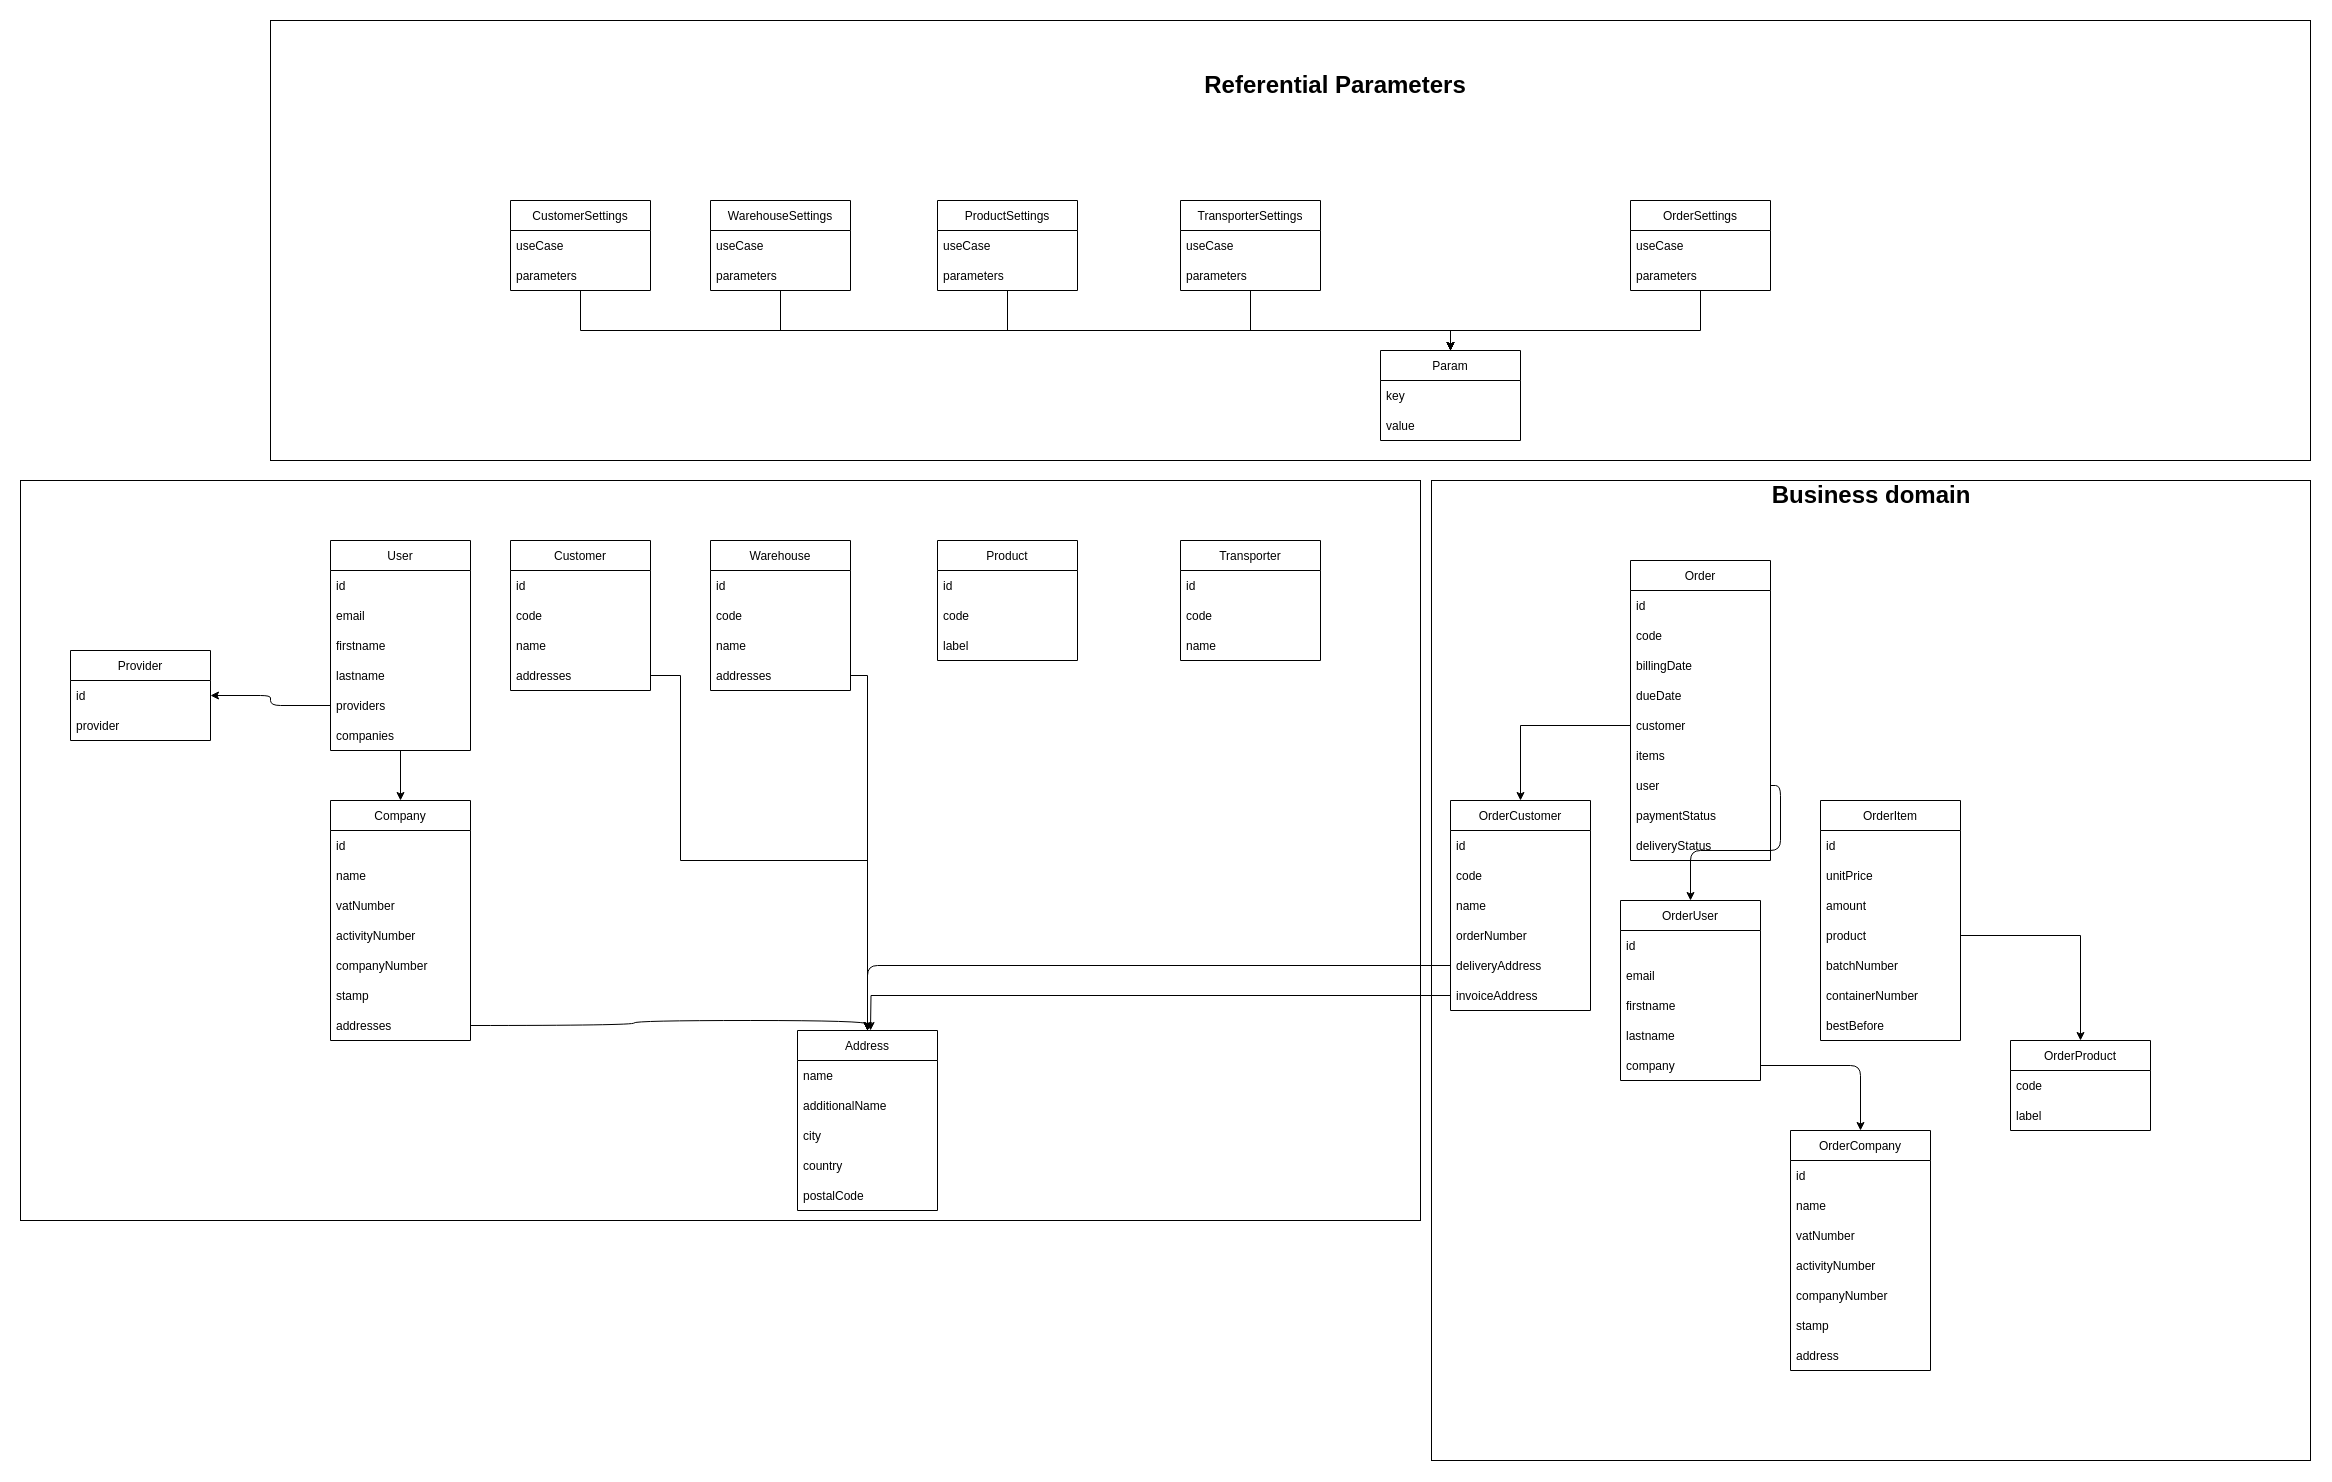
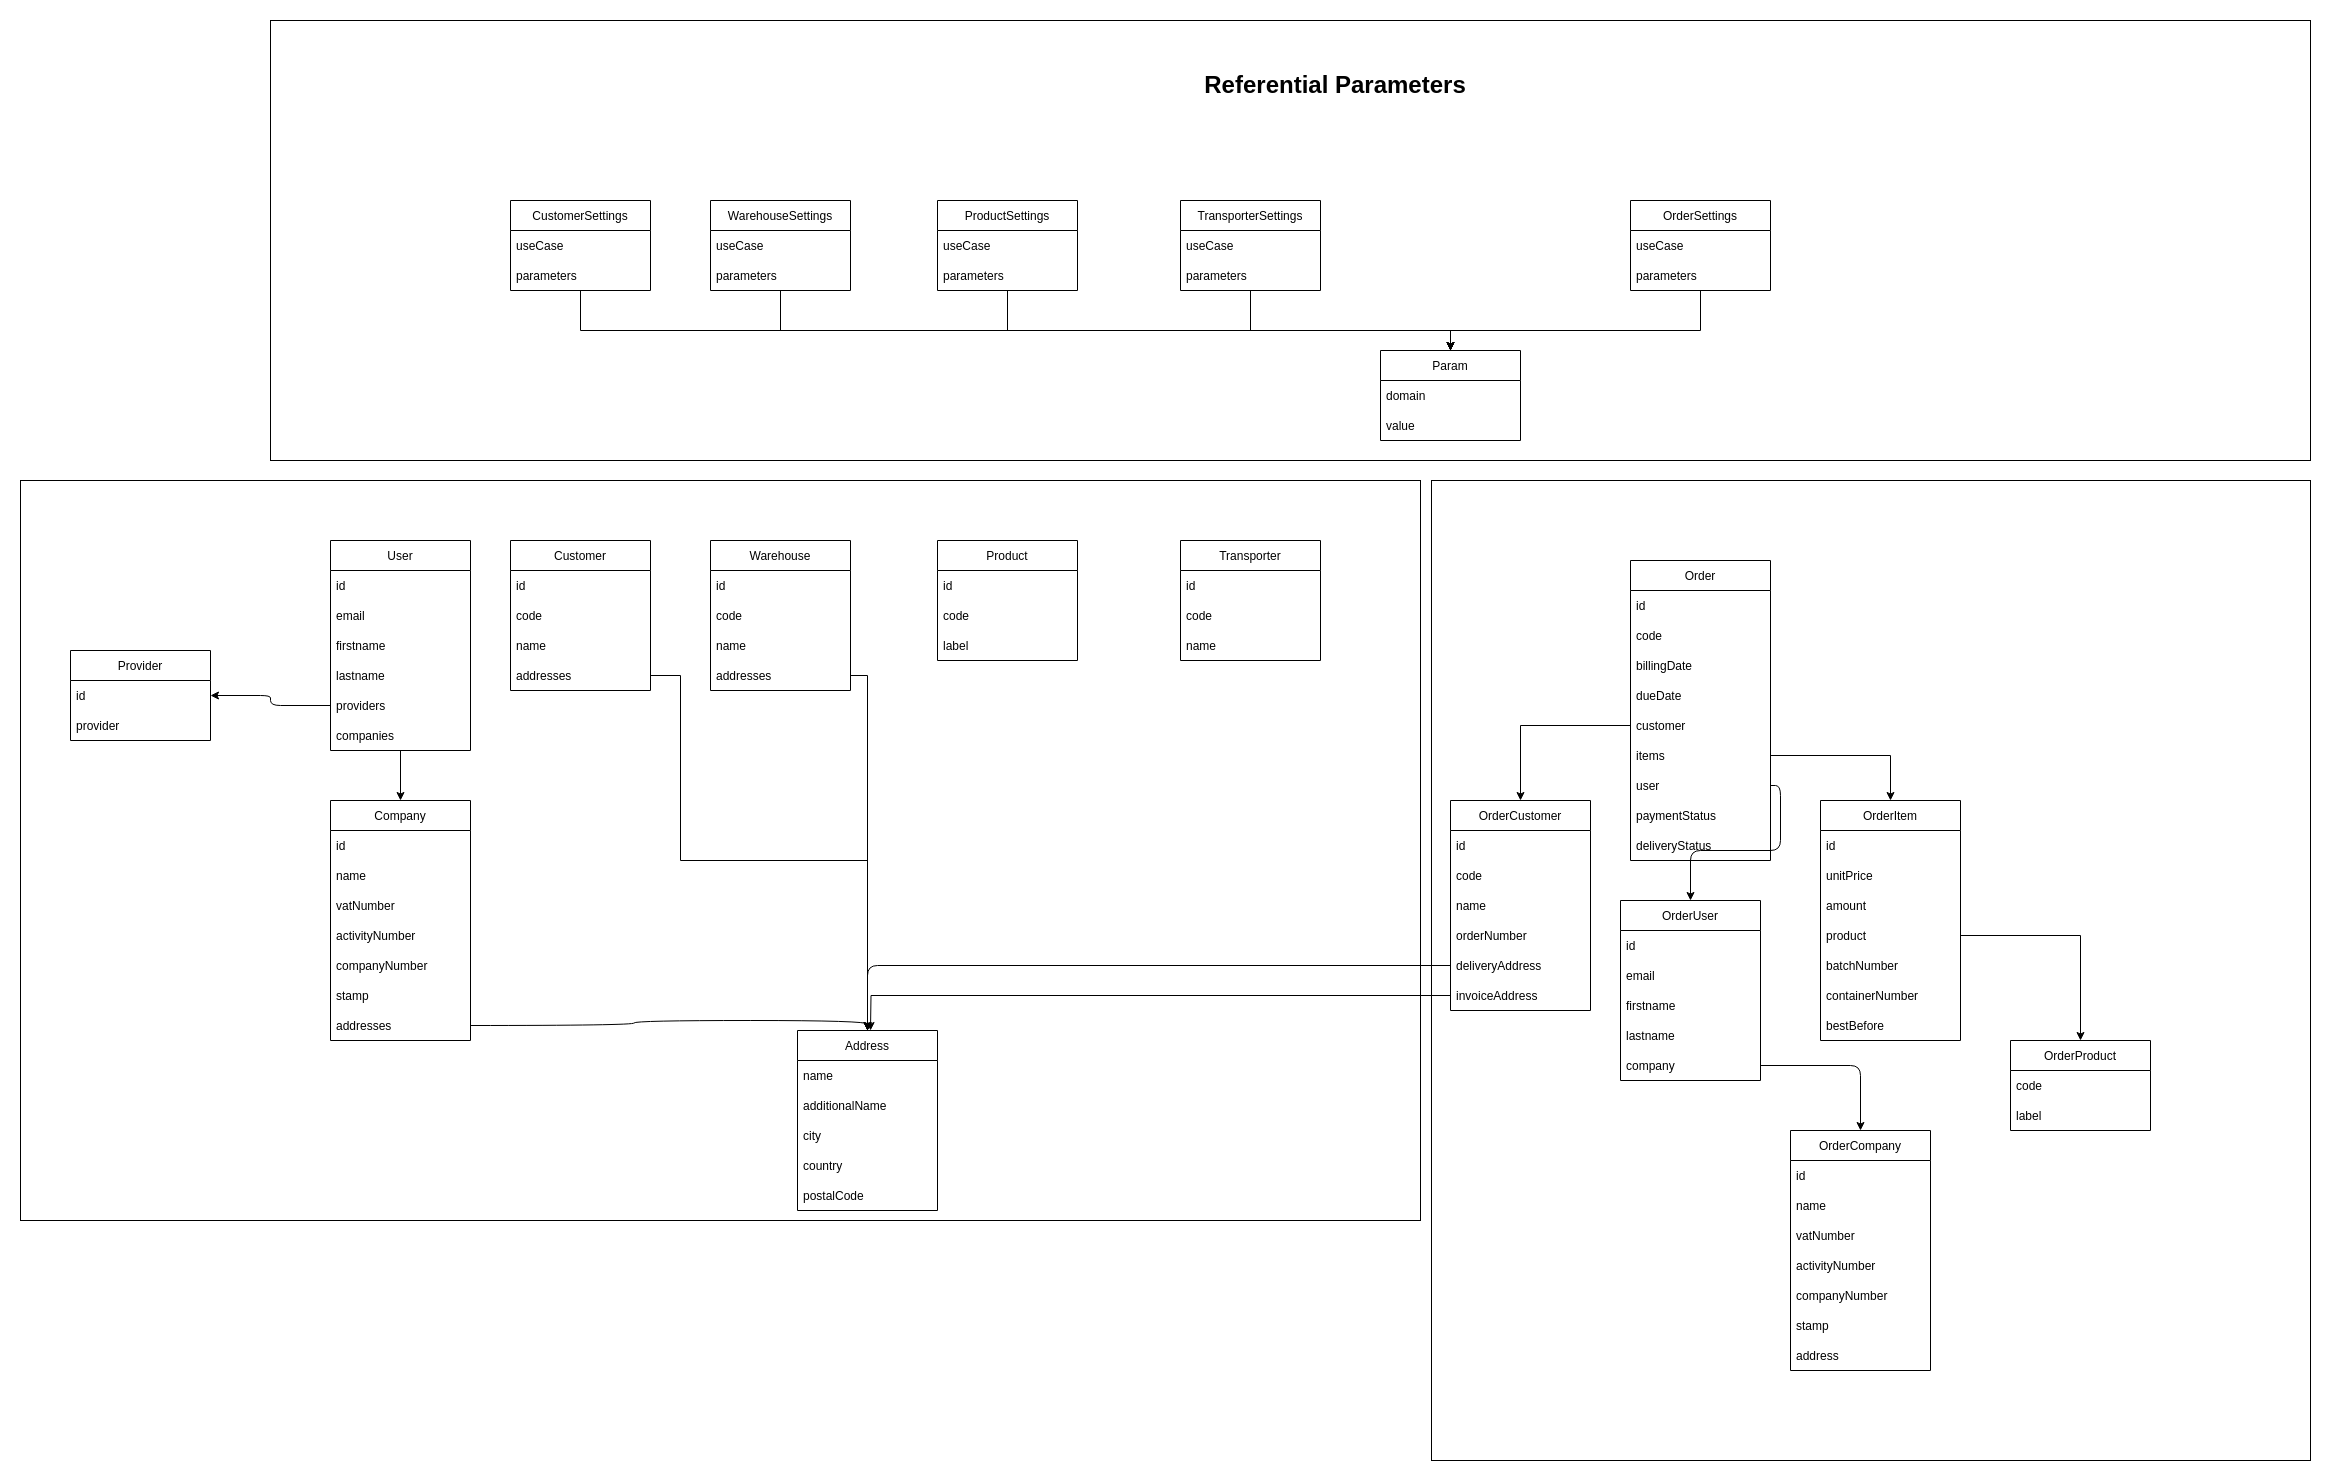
- <mxCell id="88" value="key" style="text;strokeColor=none;fillColor=none;align=left;verticalAlign=middle;spacingLeft=4;spacingRight=4;overflow=hidden;points=[[0,0.5],[1,0.5]];portConstraint=eastwest;rotatable=0;" parent="87" vertex="1"><mxGeometry y="30" width="140" height="30" as="geometry" /></mxCell>
+ <mxCell id="88" value="domain" style="text;strokeColor=none;fillColor=none;align=left;verticalAlign=middle;spacingLeft=4;spacingRight=4;overflow=hidden;points=[[0,0.5],[1,0.5]];portConstraint=eastwest;rotatable=0;" parent="87" vertex="1"><mxGeometry y="30" width="140" height="30" as="geometry" /></mxCell>
- <mxCell id="69" value="&lt;h1&gt;Business domain&lt;/h1&gt;" style="text;html=1;strokeColor=none;fillColor=none;align=center;verticalAlign=middle;whiteSpace=wrap;rounded=0;" parent="1" vertex="1"><mxGeometry x="1745.5" y="480" width="250" height="30" as="geometry" /></mxCell>
+ <mxCell id="59" style="edgeStyle=orthogonalEdgeStyle;rounded=0;html=1;exitX=1;exitY=0.5;exitDx=0;exitDy=0;entryX=0.5;entryY=0;entryDx=0;entryDy=0;" parent="1" source="54" target="30" edge="1"><mxGeometry relative="1" as="geometry" /></mxCell>
